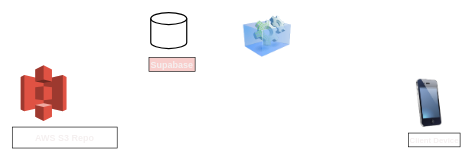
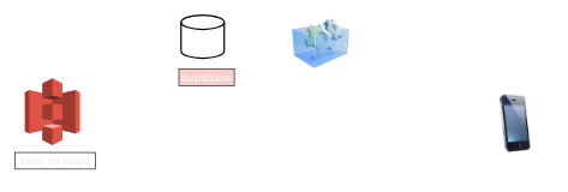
- <mxCell id="5" value="&lt;b&gt;&lt;font color=&quot;#f5f0f0&quot; style=&quot;font-size: 15px;&quot;&gt;AWS S3 Repo&lt;/font&gt;&lt;/b&gt;" style="rounded=0;whiteSpace=wrap;html=1;" vertex="1" parent="1"><mxGeometry x="20" y="211" width="175" height="35" as="geometry" /></mxCell>
+ <mxCell id="5" value="&lt;b&gt;&lt;font color=&quot;#f5f0f0&quot; style=&quot;font-size: 15px;&quot;&gt;AWS S3 Repo&lt;/font&gt;&lt;/b&gt;" style="rounded=0;whiteSpace=wrap;html=1;" vertex="1" parent="1"><mxGeometry x="20" y="211" width="112" height="23" as="geometry" /></mxCell>
- <mxCell id="7" value="&lt;font size=&quot;1&quot; color=&quot;#f5f0f0&quot;&gt;&lt;b style=&quot;font-size: 13px;&quot;&gt;Client Device&lt;/b&gt;&lt;/font&gt;" style="rounded=0;whiteSpace=wrap;html=1;" vertex="1" parent="1"><mxGeometry x="681" y="221" width="86" height="23" as="geometry" /></mxCell>
